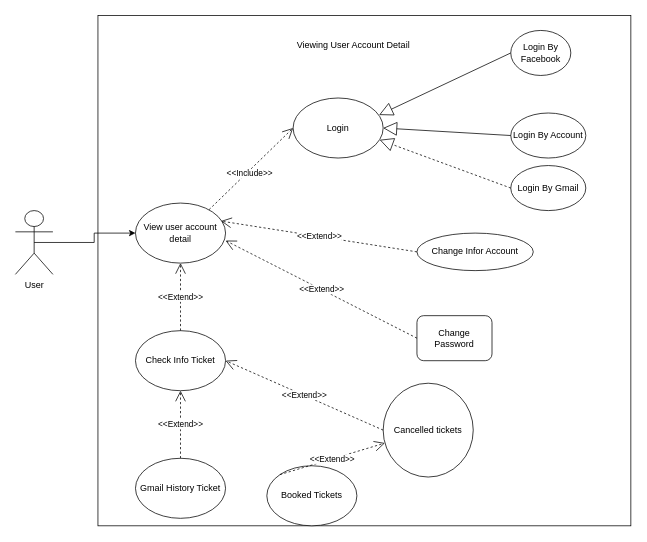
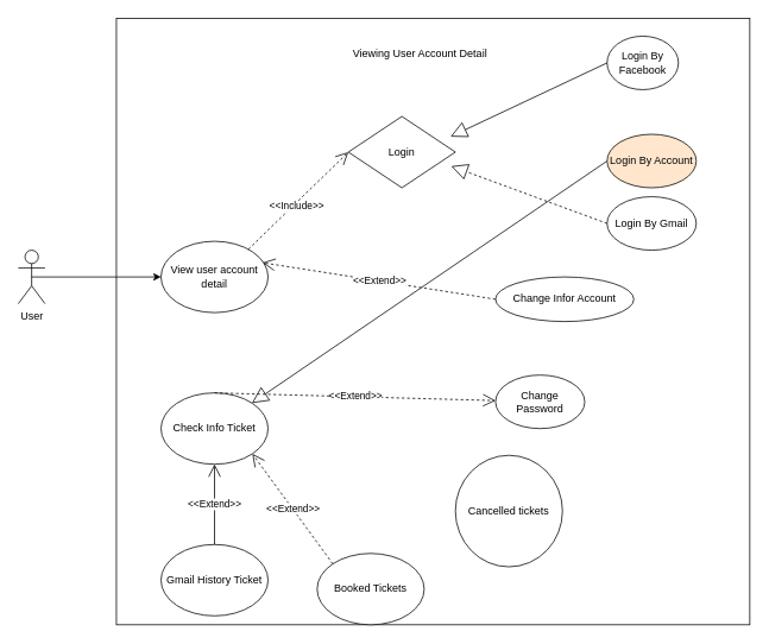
- <mxCell id="5" value="Login" style="ellipse;whiteSpace=wrap;html=1;" vertex="1" parent="1"><mxGeometry x="390" y="130" width="120" height="80" as="geometry" /></mxCell>
+ <mxCell id="5" value="Login" style="rhombus;whiteSpace=wrap;html=1;" vertex="1" parent="1"><mxGeometry x="390" y="130" width="120" height="80" as="geometry" /></mxCell>
- <mxCell id="18" value="" style="endArrow=block;endSize=16;endFill=0;html=1;rounded=0;exitX=0;exitY=0.5;exitDx=0;exitDy=0;entryX=1;entryY=0.5;entryDx=0;entryDy=0;" edge="1" parent="1" source="17" target="5"><mxGeometry width="160" relative="1" as="geometry"><mxPoint x="410" y="430" as="sourcePoint" /><mxPoint x="570" y="430" as="targetPoint" /></mxGeometry></mxCell>
+ <mxCell id="18" value="" style="endArrow=block;endSize=16;endFill=0;html=1;rounded=0;exitX=0;exitY=0.5;exitDx=0;exitDy=0;" edge="1" parent="1" source="17" target="19"><mxGeometry width="160" relative="1" as="geometry"><mxPoint x="410" y="430" as="sourcePoint" /><mxPoint x="570" y="430" as="targetPoint" /></mxGeometry></mxCell>
- <mxCell id="17" value="Login By Account" style="ellipse;whiteSpace=wrap;html=1;" vertex="1" parent="1"><mxGeometry x="680" y="150" width="100" height="60" as="geometry" /></mxCell>
+ <mxCell id="17" value="Login By Account" style="ellipse;whiteSpace=wrap;html=1;fillColor=#ffe6cc;" vertex="1" parent="1"><mxGeometry x="680" y="150" width="100" height="60" as="geometry" /></mxCell>
- <mxCell id="2" value="User" style="shape=umlActor;verticalLabelPosition=bottom;verticalAlign=top;html=1;outlineConnect=0;" vertex="1" parent="1"><mxGeometry x="20" y="280" width="50" height="85" as="geometry" /></mxCell>
+ <mxCell id="2" value="User" style="shape=umlActor;verticalLabelPosition=bottom;verticalAlign=top;html=1;outlineConnect=0;" vertex="1" parent="1"><mxGeometry x="20" y="280" width="30" height="60" as="geometry" /></mxCell>
- <mxCell id="20" value="&amp;lt;&amp;lt;Extend&amp;gt;&amp;gt;" style="endArrow=open;endSize=12;dashed=1;html=1;rounded=0;exitX=0.5;exitY=0;exitDx=0;exitDy=0;entryX=0.5;entryY=1;entryDx=0;entryDy=0;" edge="1" parent="1" source="19" target="4"><mxGeometry width="160" relative="1" as="geometry"><mxPoint x="340" y="540" as="sourcePoint" /><mxPoint x="500" y="540" as="targetPoint" /></mxGeometry></mxCell>
+ <mxCell id="20" value="&amp;lt;&amp;lt;Extend&amp;gt;&amp;gt;" style="endArrow=open;endSize=12;dashed=1;html=1;rounded=0;exitX=0.5;exitY=0;exitDx=0;exitDy=0;" edge="1" parent="1" source="19" target="15"><mxGeometry width="160" relative="1" as="geometry"><mxPoint x="340" y="540" as="sourcePoint" /><mxPoint x="500" y="540" as="targetPoint" /></mxGeometry></mxCell>
- <mxCell id="16" value="&amp;lt;&amp;lt;Extend&amp;gt;&amp;gt;" style="endArrow=open;endSize=12;dashed=1;html=1;rounded=0;exitX=0;exitY=0.5;exitDx=0;exitDy=0;entryX=1;entryY=0.625;entryDx=0;entryDy=0;entryPerimeter=0;" edge="1" parent="1" source="15" target="4"><mxGeometry width="160" relative="1" as="geometry"><mxPoint x="360" y="520" as="sourcePoint" /><mxPoint x="520" y="520" as="targetPoint" /></mxGeometry></mxCell>
- <mxCell id="15" value="Change Password" style="whiteSpace=wrap;html=1;rounded=1;" vertex="1" parent="1"><mxGeometry x="555" y="420" width="100" height="60" as="geometry" /></mxCell>
+ <mxCell id="15" value="Change Password" style="ellipse;whiteSpace=wrap;html=1;" vertex="1" parent="1"><mxGeometry x="555" y="420" width="100" height="60" as="geometry" /></mxCell>
- <mxCell id="24" value="&amp;lt;&amp;lt;Extend&amp;gt;&amp;gt;" style="endArrow=open;endSize=12;dashed=1;html=1;rounded=0;exitX=0;exitY=0.5;exitDx=0;exitDy=0;entryX=1;entryY=0.5;entryDx=0;entryDy=0;" edge="1" parent="1" source="22" target="19"><mxGeometry width="160" relative="1" as="geometry"><mxPoint x="610" y="550" as="sourcePoint" /><mxPoint x="770" y="550" as="targetPoint" /></mxGeometry></mxCell>
- <mxCell id="26" value="&amp;lt;&amp;lt;Extend&amp;gt;&amp;gt;" style="endArrow=open;endSize=12;dashed=1;html=1;rounded=0;exitX=0.5;exitY=0;exitDx=0;exitDy=0;entryX=0.5;entryY=1;entryDx=0;entryDy=0;" edge="1" parent="1" source="21" target="19"><mxGeometry width="160" relative="1" as="geometry"><mxPoint x="340" y="440" as="sourcePoint" /><mxPoint x="500" y="440" as="targetPoint" /></mxGeometry></mxCell>
+ <mxCell id="26" value="&amp;lt;&amp;lt;Extend&amp;gt;&amp;gt;" style="endArrow=open;endSize=12;dashed=0;html=1;rounded=0;exitX=0.5;exitY=0;exitDx=0;exitDy=0;entryX=0.5;entryY=1;entryDx=0;entryDy=0;" edge="1" parent="1" source="21" target="19"><mxGeometry width="160" relative="1" as="geometry"><mxPoint x="340" y="440" as="sourcePoint" /><mxPoint x="500" y="440" as="targetPoint" /></mxGeometry></mxCell>
- <mxCell id="25" value="&amp;lt;&amp;lt;Extend&amp;gt;&amp;gt;" style="endArrow=open;endSize=12;dashed=1;html=1;rounded=0;exitX=0;exitY=0;exitDx=0;exitDy=0;" edge="1" parent="1" source="23" target="22"><mxGeometry width="160" relative="1" as="geometry"><mxPoint x="540" y="600" as="sourcePoint" /><mxPoint x="700" y="600" as="targetPoint" /></mxGeometry></mxCell>
+ <mxCell id="25" value="&amp;lt;&amp;lt;Extend&amp;gt;&amp;gt;" style="endArrow=open;endSize=12;dashed=1;html=1;rounded=0;exitX=0;exitY=0;exitDx=0;exitDy=0;entryX=1;entryY=1;entryDx=0;entryDy=0;" edge="1" parent="1" source="23" target="19"><mxGeometry width="160" relative="1" as="geometry"><mxPoint x="540" y="600" as="sourcePoint" /><mxPoint x="700" y="600" as="targetPoint" /></mxGeometry></mxCell>
